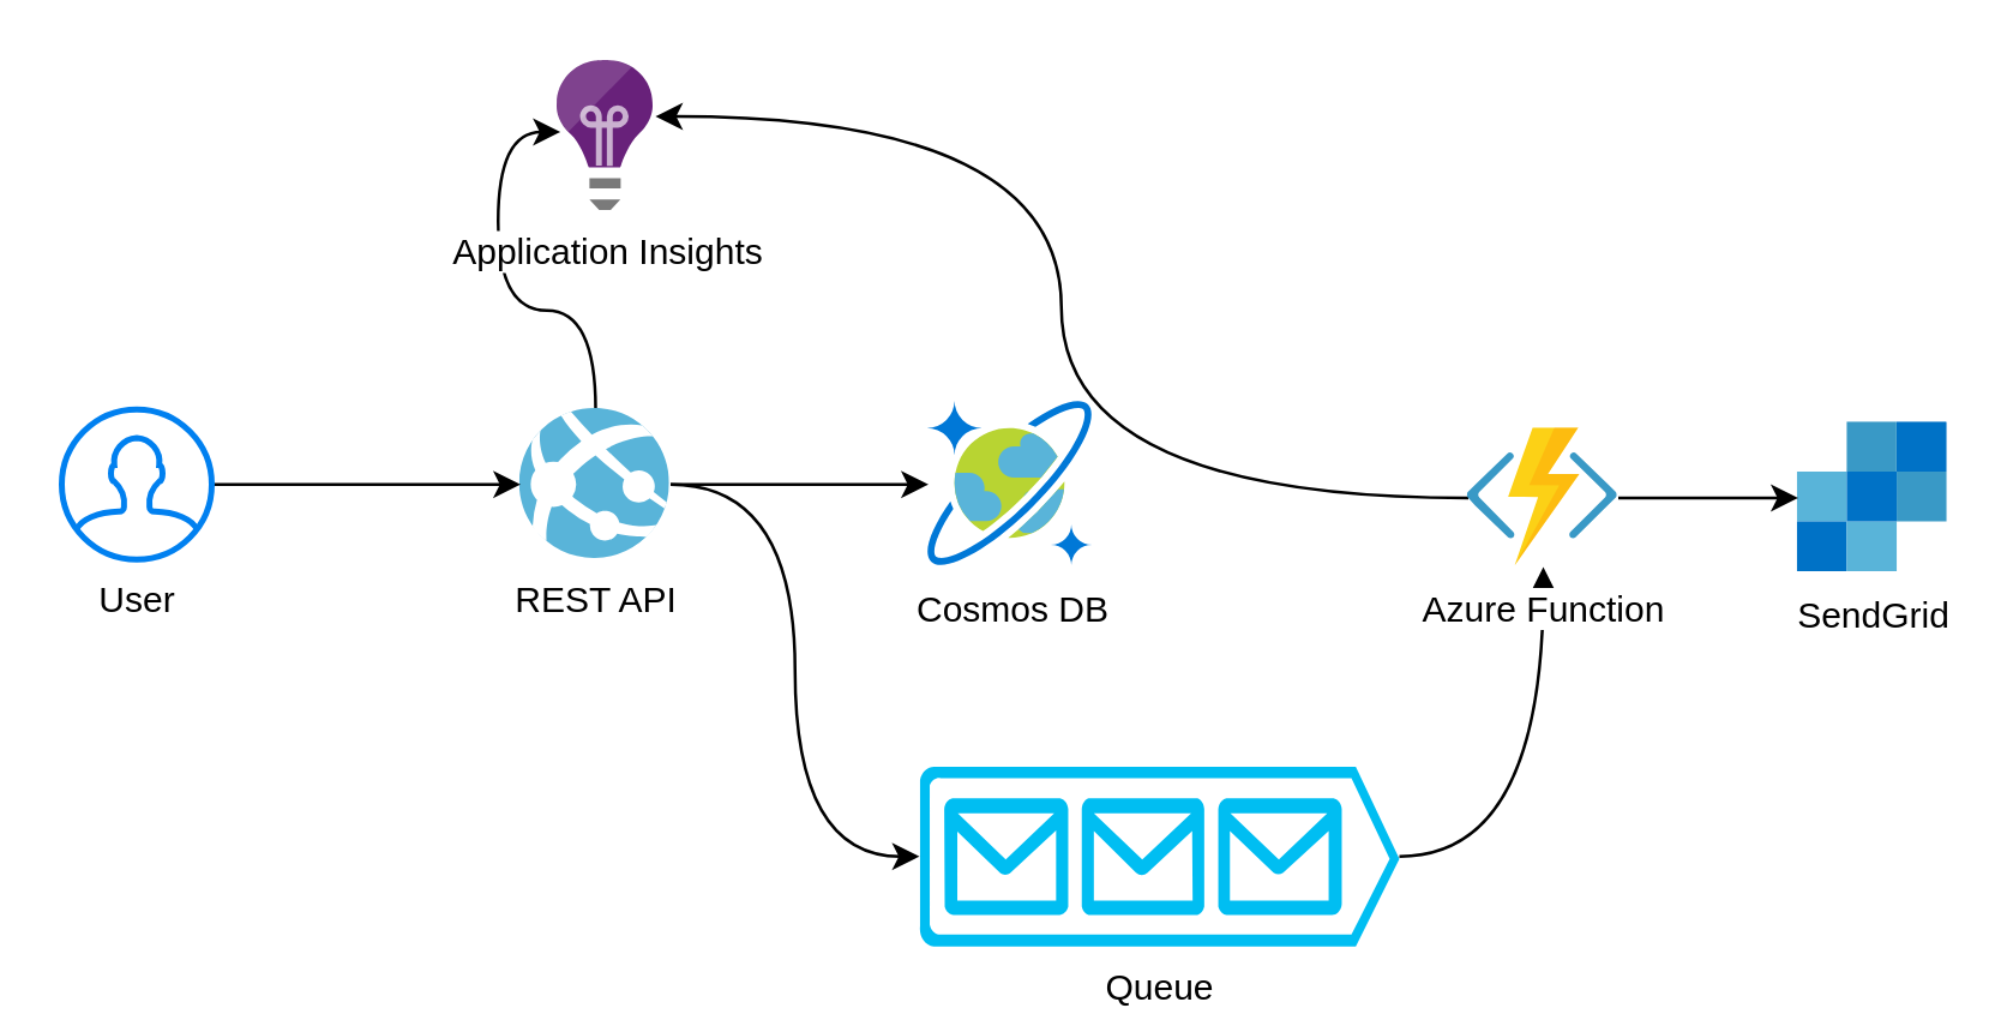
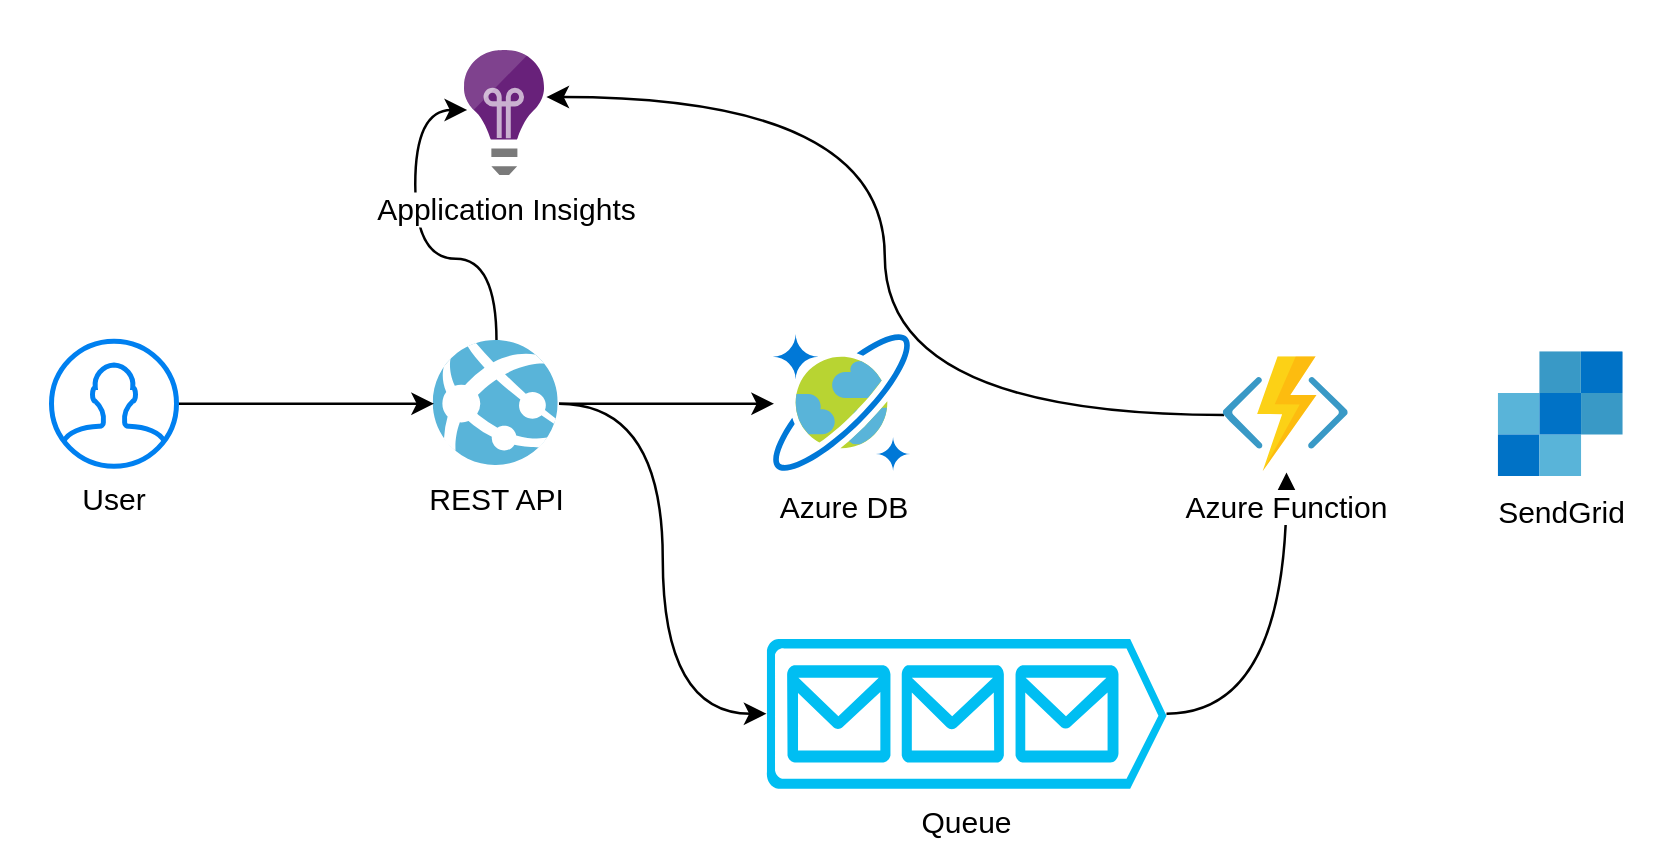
- <mxCell id="10" style="edgeStyle=orthogonalEdgeStyle;rounded=0;orthogonalLoop=1;jettySize=auto;html=1;" edge="1" parent="1" source="12" target="4"><mxGeometry relative="1" as="geometry" /></mxCell>
- <mxCell id="5" value="Cosmos DB" style="aspect=fixed;html=1;points=[];align=center;image;fontSize=12;image=img/lib/mscae/CosmosDB.svg;" vertex="1" parent="1"><mxGeometry x="309" y="133.5" width="55" height="55" as="geometry" /></mxCell>
+ <mxCell id="5" value="Azure DB" style="aspect=fixed;html=1;points=[];align=center;image;fontSize=12;image=img/lib/mscae/CosmosDB.svg;" vertex="1" parent="1"><mxGeometry x="309" y="133.5" width="55" height="55" as="geometry" /></mxCell>
